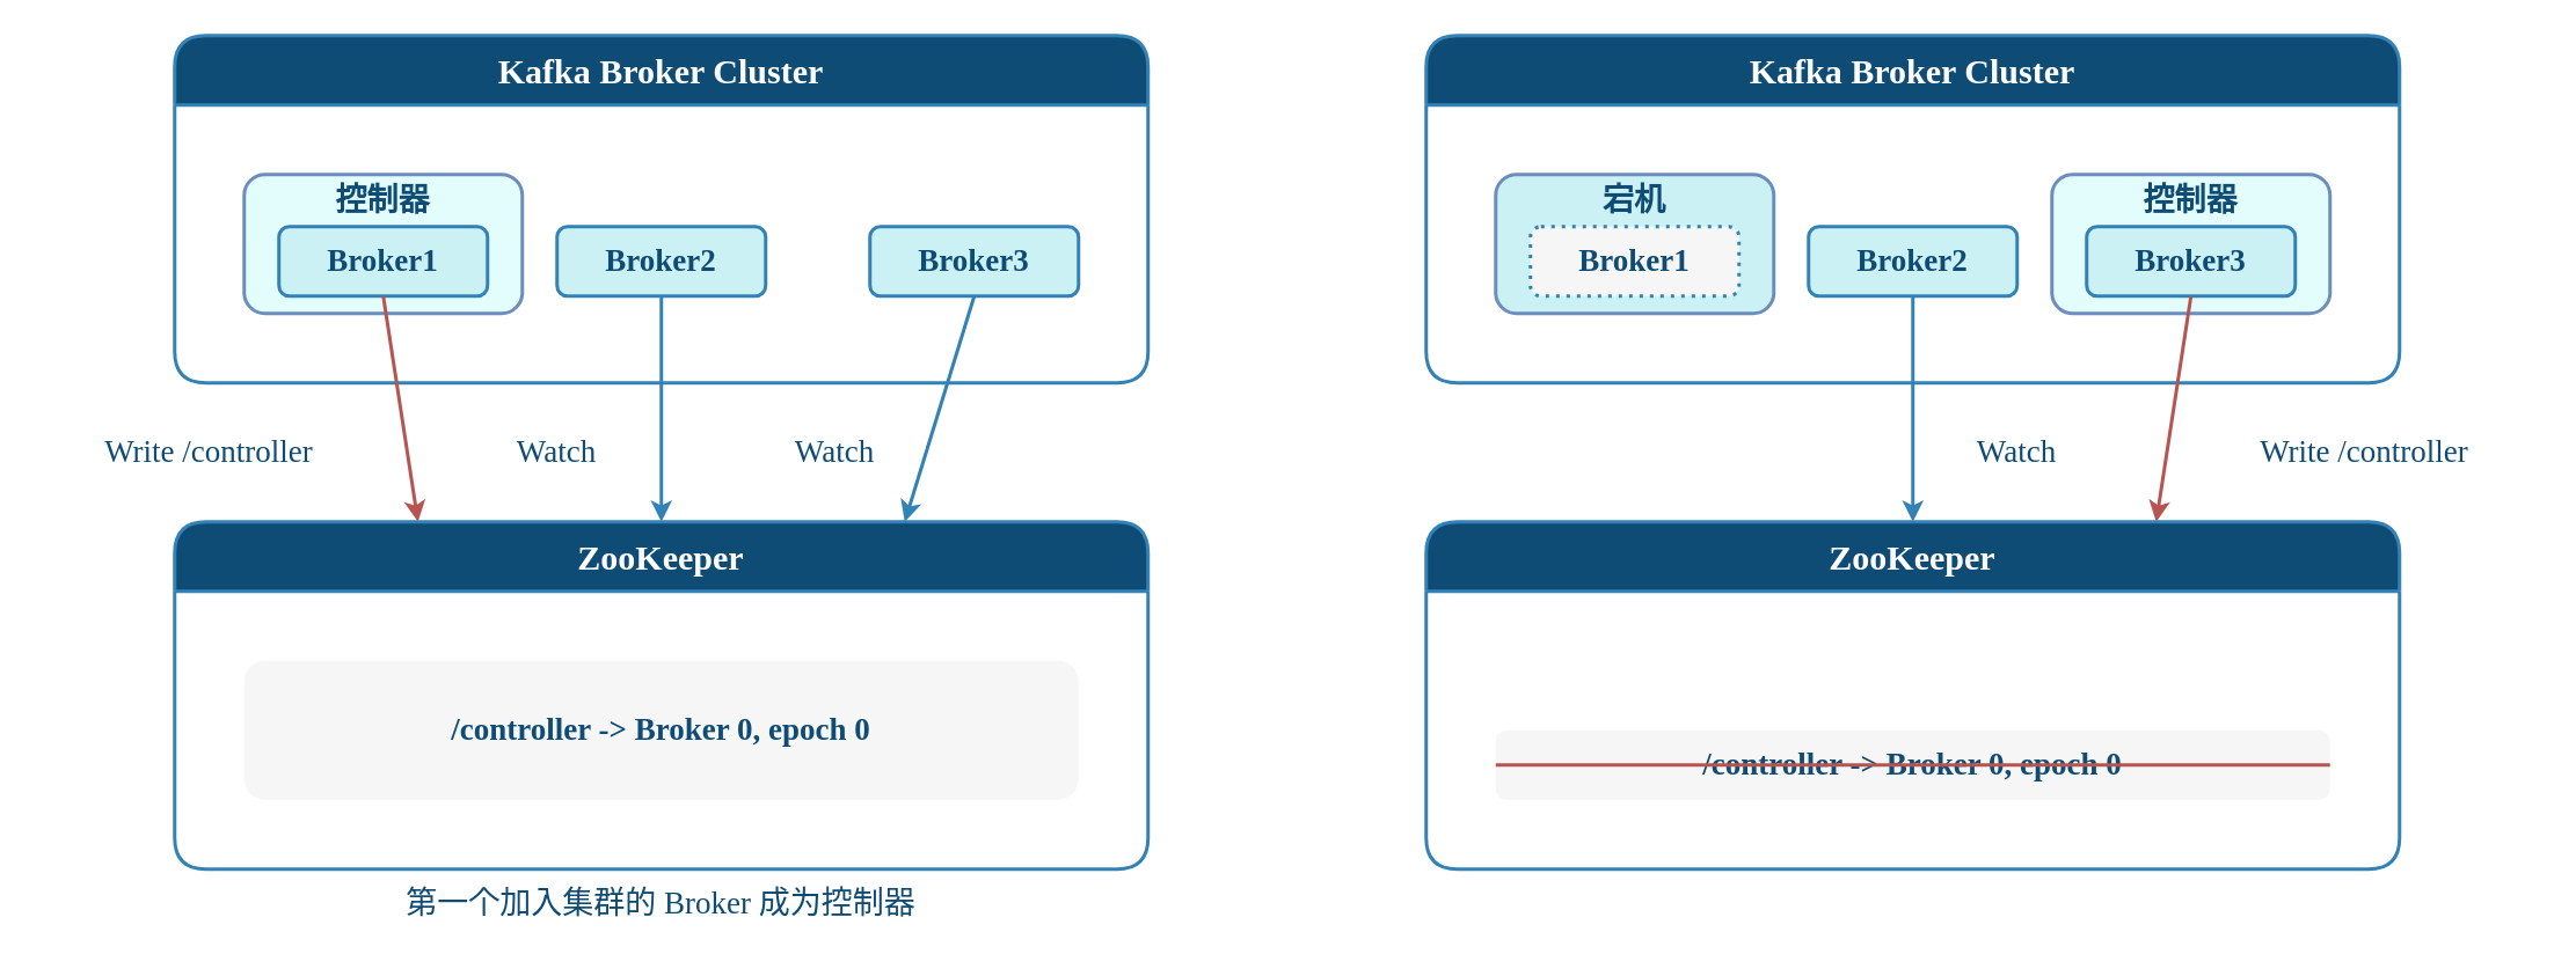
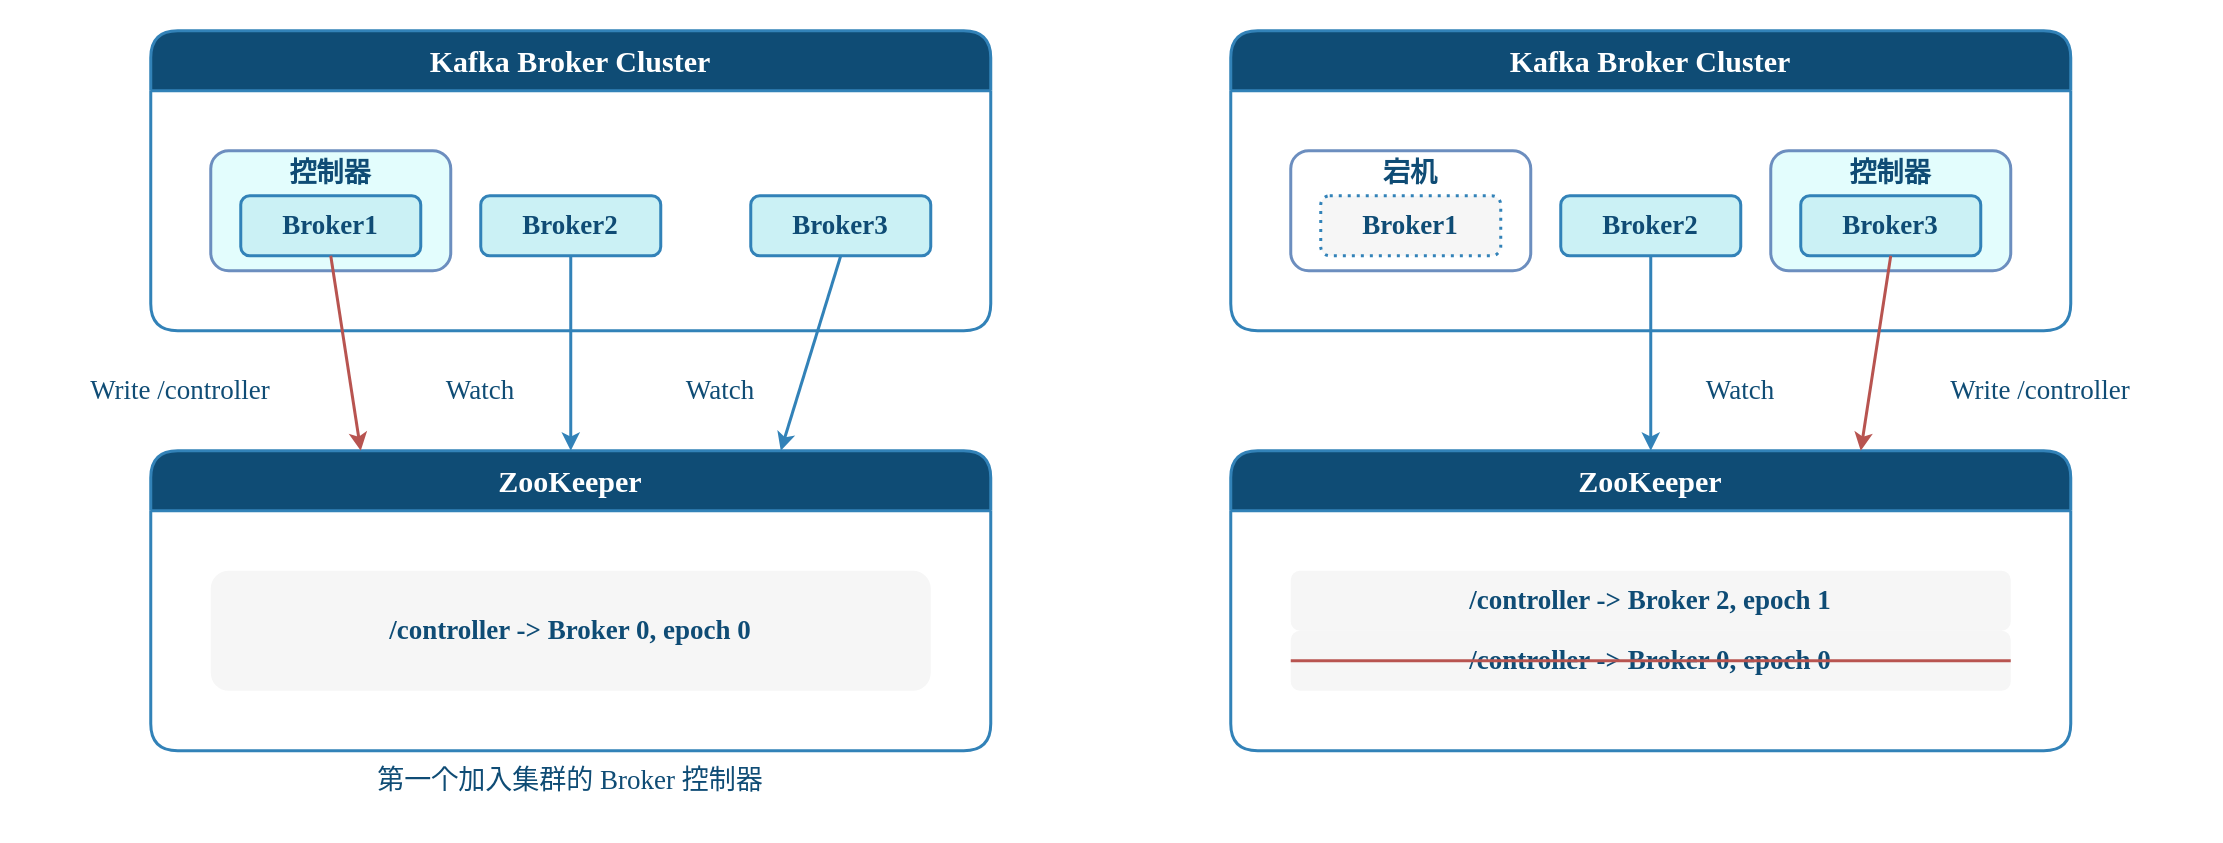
- <mxCell id="21" value="宕机" style="rounded=1;whiteSpace=wrap;html=1;shadow=0;labelBackgroundColor=none;strokeColor=#6C8EBF;strokeWidth=2;align=center;verticalAlign=top;fontFamily=Comic Sans MS;fontSize=18;fontColor=#0F4C75;fillColor=#cbf1f5;container=0;spacing=0;spacingBottom=0;fontStyle=1;" parent="19" vertex="1"><mxGeometry x="40" y="80" width="160" height="80" as="geometry" /></mxCell>
+ <mxCell id="21" value="宕机" style="rounded=1;whiteSpace=wrap;html=1;shadow=0;labelBackgroundColor=none;strokeColor=#6C8EBF;strokeWidth=2;align=center;verticalAlign=top;fontFamily=Comic Sans MS;fontSize=18;fontColor=#0F4C75;fillColor=#FFFFFF;container=0;spacing=0;spacingBottom=0;fontStyle=1" parent="19" vertex="1"><mxGeometry x="40" y="80" width="160" height="80" as="geometry" /></mxCell>
+ <mxCell id="12" value="/controller -&amp;gt; Broker 2, epoch 1" style="rounded=1;whiteSpace=wrap;html=1;shadow=0;dashed=1;dashPattern=1 1;labelBackgroundColor=none;strokeColor=none;strokeWidth=2;align=center;verticalAlign=middle;fontFamily=Comic Sans MS;fontSize=18;fontColor=#0F4C75;fillColor=#F6F6F6;container=0;spacing=0;spacingBottom=0;fontStyle=1" parent="1" vertex="1"><mxGeometry x="860" y="380" width="480" height="40" as="geometry" /></mxCell>
- <mxCell id="29" value="第一个加入集群的 Broker 成为控制器" style="rounded=1;whiteSpace=wrap;html=1;shadow=0;strokeColor=none;strokeWidth=2;align=center;verticalAlign=middle;fontFamily=Comic Sans MS;fontSize=18;fontColor=#0F4C75;fillColor=none;fontStyle=0;spacing=0;" parent="1" vertex="1"><mxGeometry x="100" y="500" width="560" height="40" as="geometry" /></mxCell>
+ <mxCell id="29" value="第一个加入集群的 Broker 控制器" style="rounded=1;whiteSpace=wrap;html=1;shadow=0;strokeColor=none;strokeWidth=2;align=center;verticalAlign=middle;fontFamily=Comic Sans MS;fontSize=18;fontColor=#0F4C75;fillColor=none;fontStyle=0;spacing=0;" parent="1" vertex="1"><mxGeometry x="100" y="500" width="560" height="40" as="geometry" /></mxCell>
